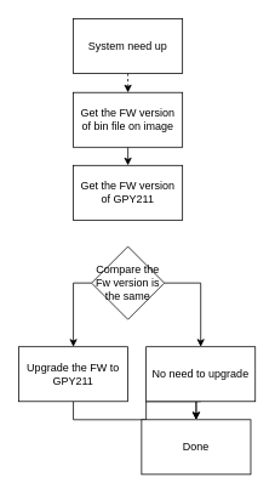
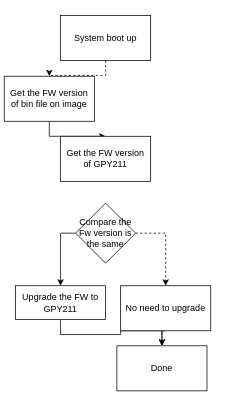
- <mxCell id="6" value="System need up" style="rounded=0;whiteSpace=wrap;html=1;" vertex="1" parent="1"><mxGeometry x="80" y="20" width="120" height="60" as="geometry" /></mxCell>
+ <mxCell id="6" value="System boot up" style="rounded=0;whiteSpace=wrap;html=1;" vertex="1" parent="1"><mxGeometry x="80" y="20" width="120" height="60" as="geometry" /></mxCell>
- <mxCell id="3" value="Get the FW version &lt;br&gt;of bin file on image" style="rounded=0;whiteSpace=wrap;html=1;" vertex="1" parent="1"><mxGeometry x="80" y="101" width="120" height="60" as="geometry" /></mxCell>
+ <mxCell id="3" value="Get the FW version &lt;br&gt;of bin file on image" style="rounded=0;whiteSpace=wrap;html=1;" vertex="1" parent="1"><mxGeometry x="5" y="101" width="120" height="60" as="geometry" /></mxCell>
- <mxCell id="8" style="edgeStyle=orthogonalEdgeStyle;rounded=0;orthogonalLoop=1;jettySize=auto;html=1;exitX=1;exitY=0.5;exitDx=0;exitDy=0;entryX=0.5;entryY=0;entryDx=0;entryDy=0;" edge="1" parent="1" source="9" target="13"><mxGeometry relative="1" as="geometry" /></mxCell>
+ <mxCell id="8" style="edgeStyle=orthogonalEdgeStyle;rounded=0;orthogonalLoop=1;jettySize=auto;html=1;exitX=1;exitY=0.5;exitDx=0;exitDy=0;entryX=0.5;entryY=0;entryDx=0;entryDy=0;dashed=1;" edge="1" parent="1" source="9" target="13"><mxGeometry relative="1" as="geometry" /></mxCell>
- <mxCell id="11" value="Upgrade the FW to GPY211" style="rounded=0;whiteSpace=wrap;html=1;" vertex="1" parent="1"><mxGeometry x="20" y="380" width="120" height="60" as="geometry" /></mxCell>
+ <mxCell id="11" value="Upgrade the FW to GPY211" style="rounded=0;whiteSpace=wrap;html=1;" vertex="1" parent="1"><mxGeometry x="20" y="380" width="120" height="45" as="geometry" /></mxCell>
